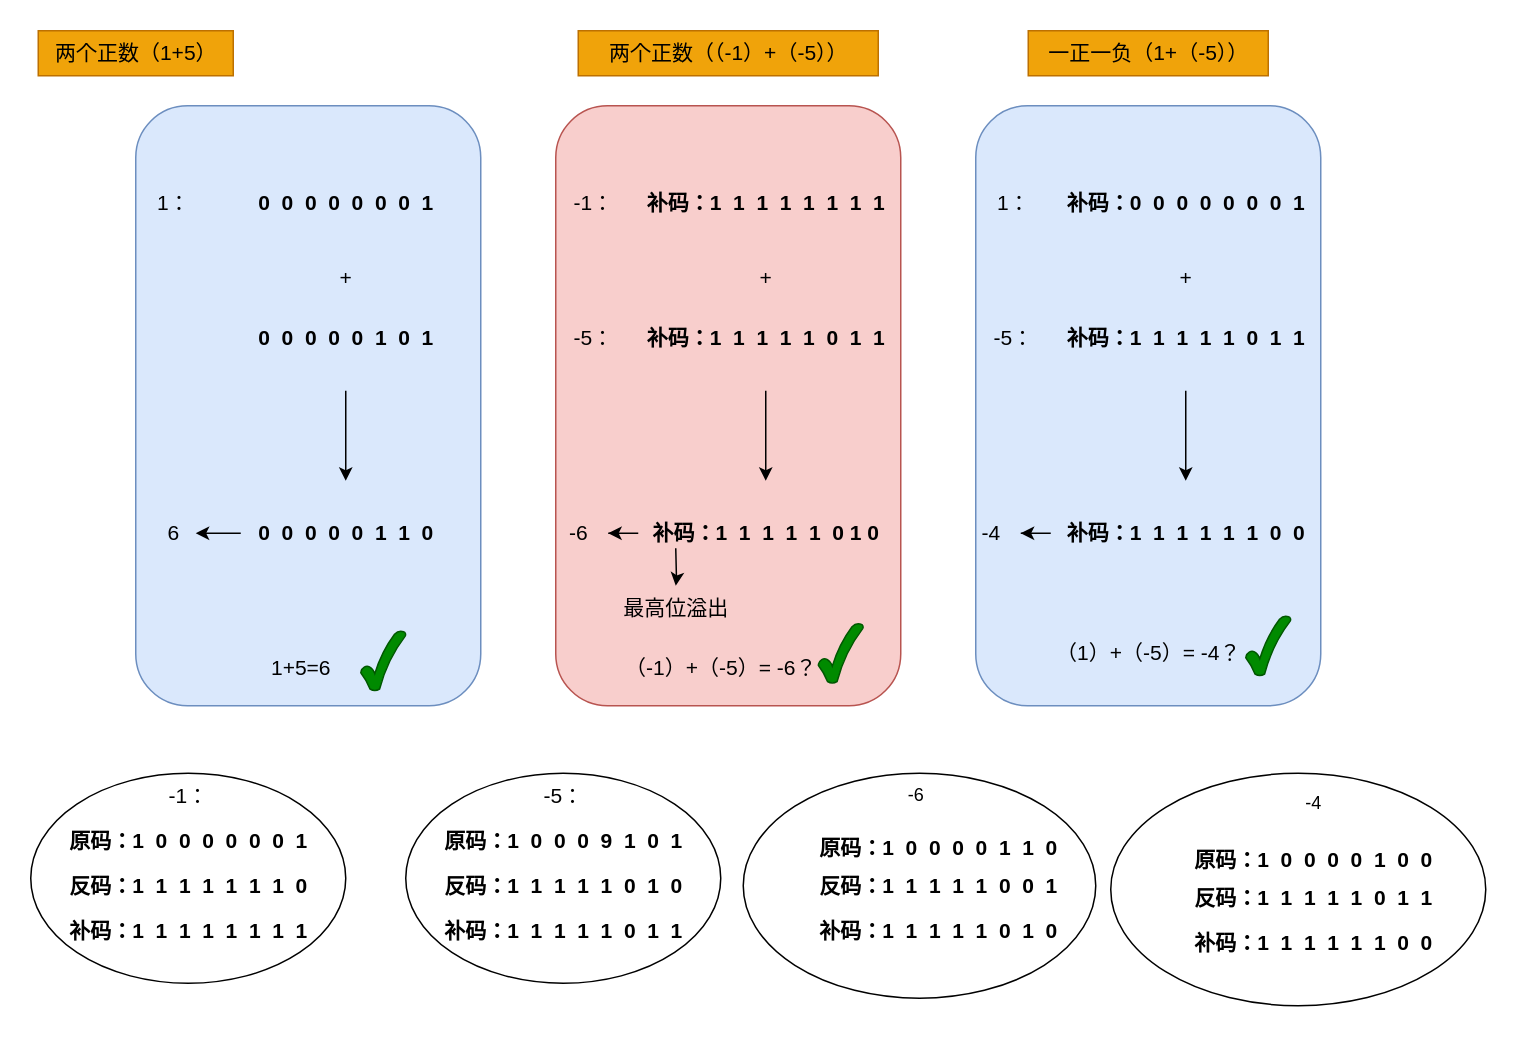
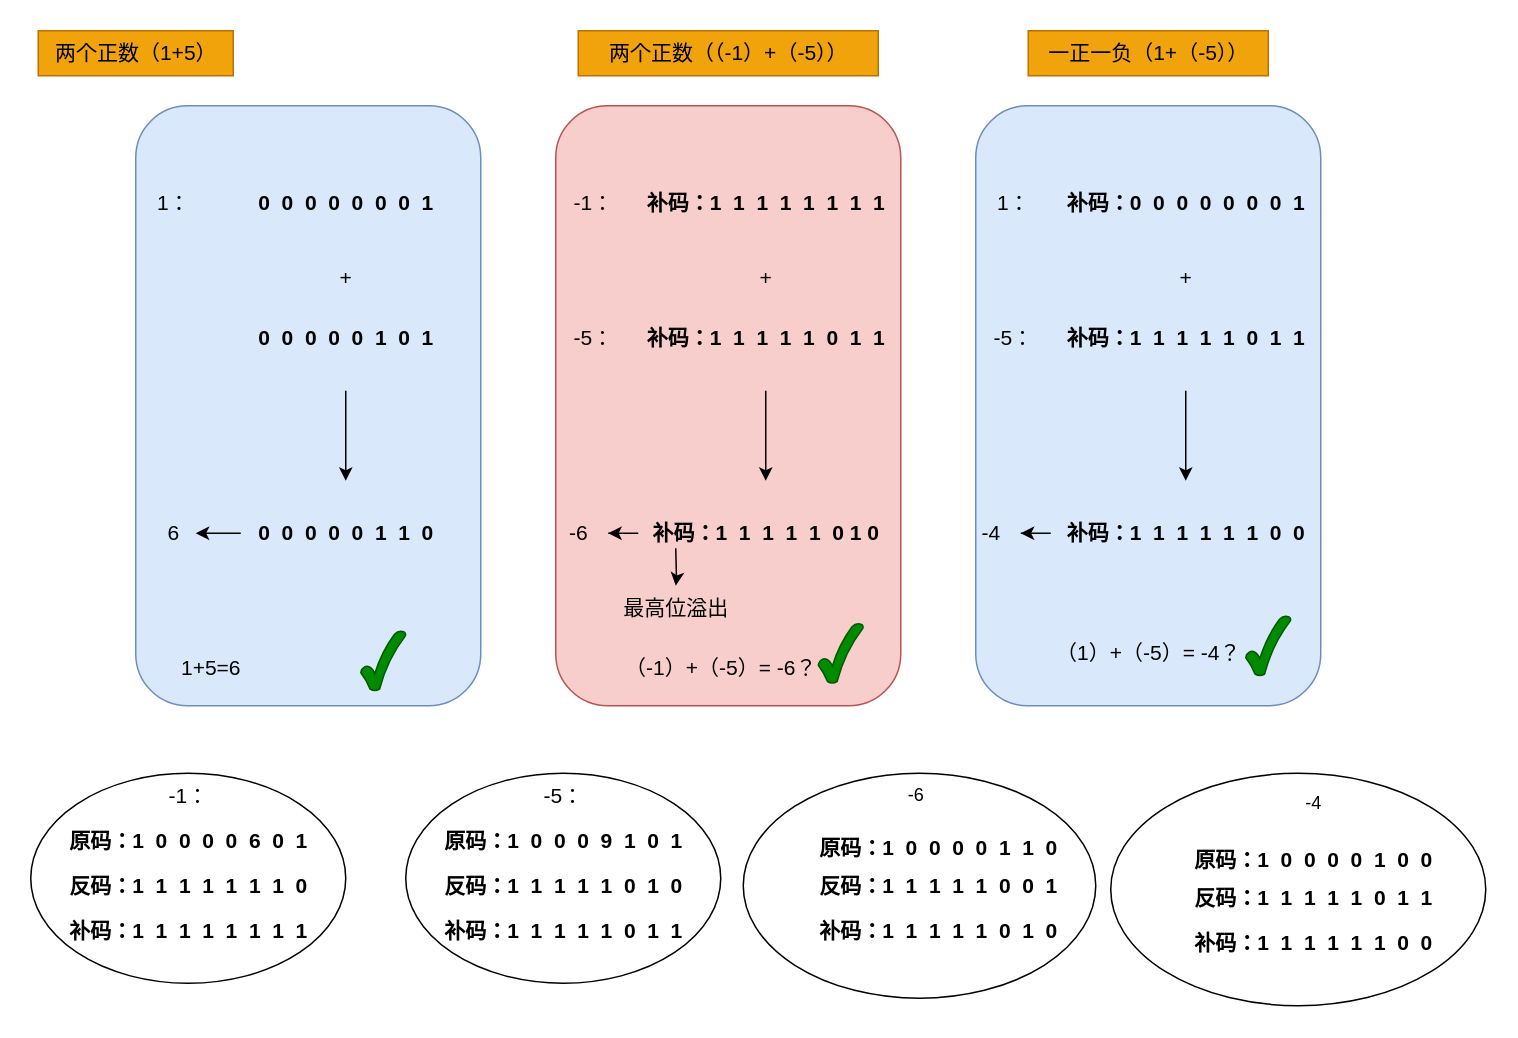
- <mxCell id="42" value="1+5=6&lt;br&gt;" style="text;html=1;align=center;verticalAlign=middle;resizable=0;points=[];autosize=1;strokeColor=none;fillColor=none;fontSize=14;" parent="1" vertex="1"><mxGeometry x="170" y="430" width="60" height="30" as="geometry" /></mxCell>
+ <mxCell id="42" value="1+5=6&lt;br&gt;" style="text;html=1;align=center;verticalAlign=middle;resizable=0;points=[];autosize=1;strokeColor=none;fillColor=none;fontSize=14;" parent="1" vertex="1"><mxGeometry x="110" y="430" width="60" height="30" as="geometry" /></mxCell>
- <mxCell id="58" value="&lt;h4&gt;原码：1&amp;nbsp; 0&amp;nbsp; 0&amp;nbsp; 0&amp;nbsp; 0&amp;nbsp; 0&amp;nbsp; 0&amp;nbsp; 1&lt;/h4&gt;" style="text;html=1;align=center;verticalAlign=middle;resizable=0;points=[];autosize=1;strokeColor=none;fillColor=none;fontSize=14;" parent="1" vertex="1"><mxGeometry x="35" y="525" width="180" height="70" as="geometry" /></mxCell>
+ <mxCell id="58" value="&lt;h4&gt;原码：1&amp;nbsp; 0&amp;nbsp; 0&amp;nbsp; 0&amp;nbsp; 0&amp;nbsp; 6&amp;nbsp; 0&amp;nbsp; 1&lt;/h4&gt;" style="text;html=1;align=center;verticalAlign=middle;resizable=0;points=[];autosize=1;strokeColor=none;fillColor=none;fontSize=14;" parent="1" vertex="1"><mxGeometry x="35" y="525" width="180" height="70" as="geometry" /></mxCell>
